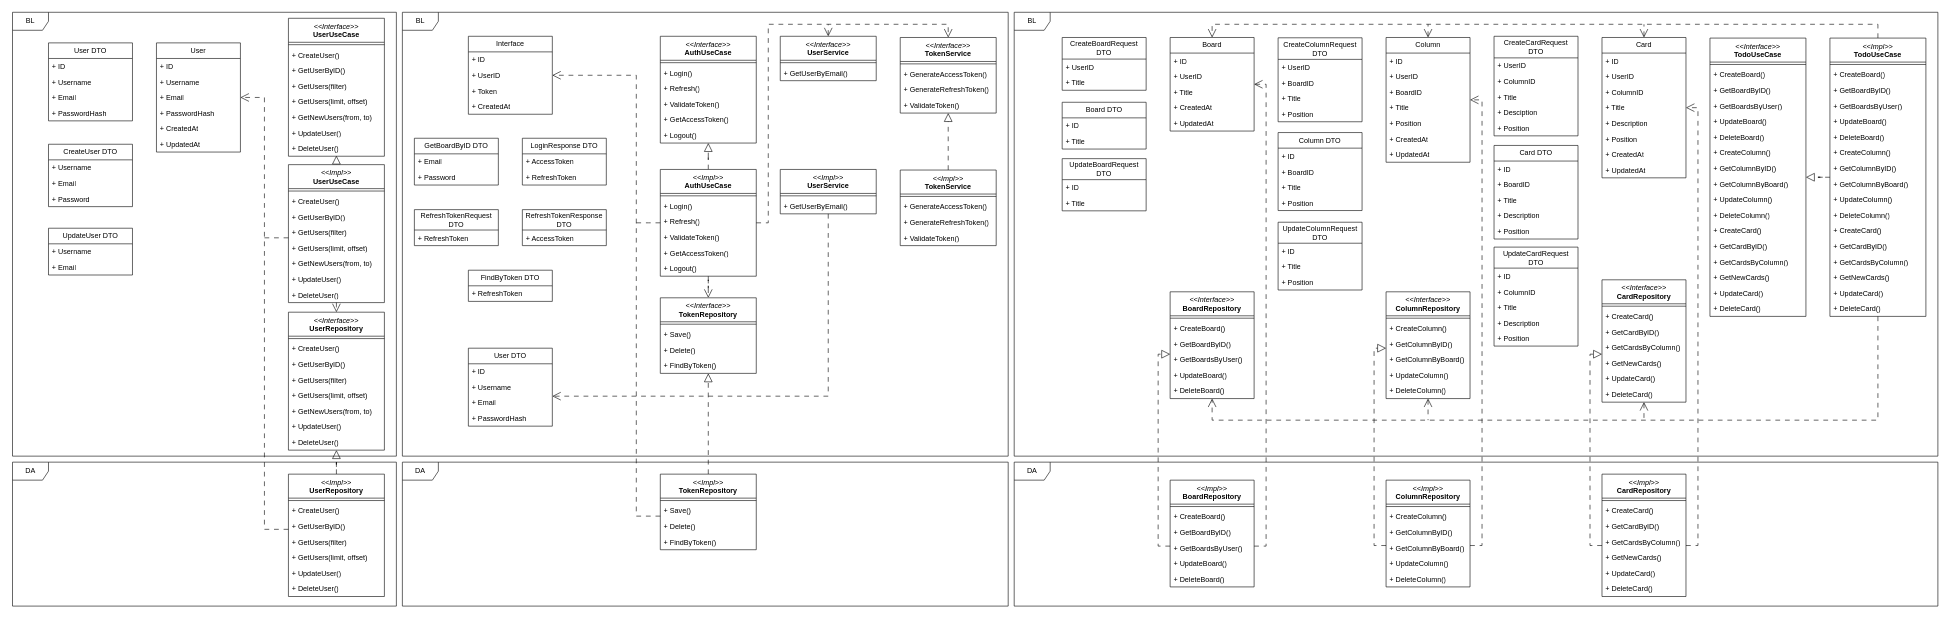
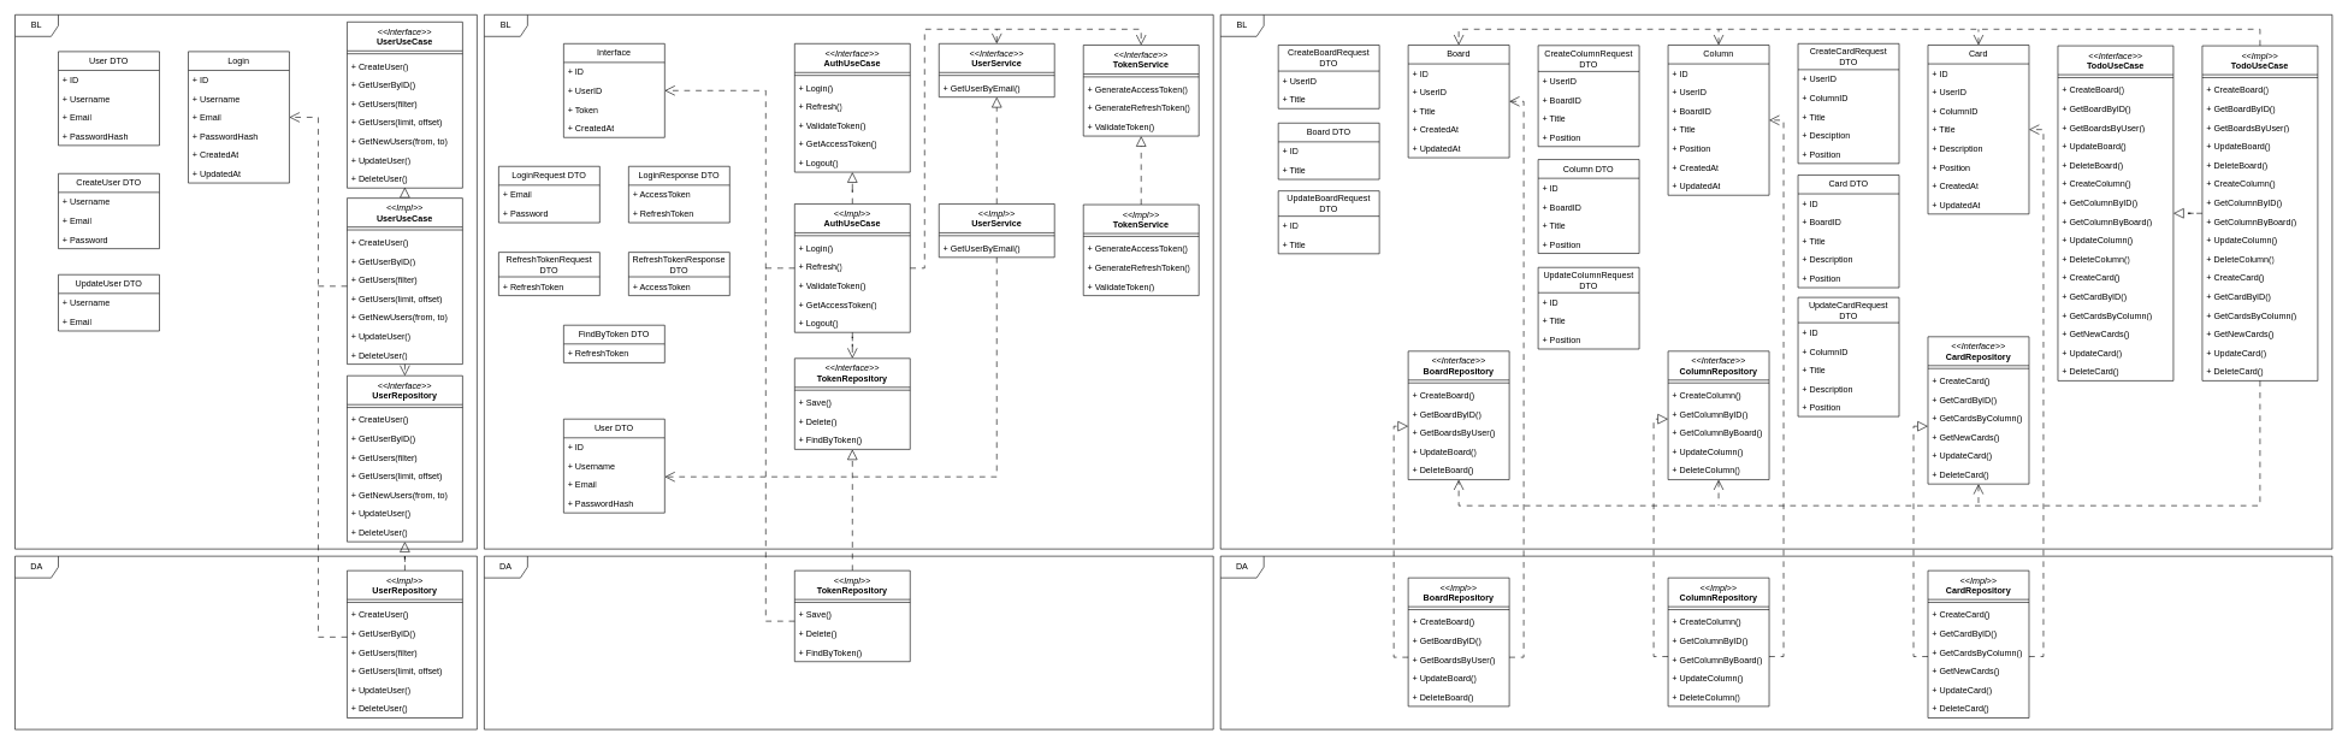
- <mxCell id="4" value="User" style="swimlane;fontStyle=0;childLayout=stackLayout;horizontal=1;startSize=26;fillColor=none;horizontalStack=0;resizeParent=1;resizeParentMax=0;resizeLast=0;collapsible=1;marginBottom=0;whiteSpace=wrap;html=1;" parent="1" vertex="1"><mxGeometry x="260" y="71" width="140" height="182" as="geometry" /></mxCell>
+ <mxCell id="4" value="Login" style="swimlane;fontStyle=0;childLayout=stackLayout;horizontal=1;startSize=26;fillColor=none;horizontalStack=0;resizeParent=1;resizeParentMax=0;resizeLast=0;collapsible=1;marginBottom=0;whiteSpace=wrap;html=1;" parent="1" vertex="1"><mxGeometry x="260" y="71" width="140" height="182" as="geometry" /></mxCell>
+ <mxCell id="285" style="edgeStyle=orthogonalEdgeStyle;rounded=0;orthogonalLoop=1;jettySize=auto;html=1;dashed=1;dashPattern=8 8;endSize=12;startSize=12;endArrow=block;endFill=0;" parent="1" source="287" target="277" edge="1"><mxGeometry relative="1" as="geometry" /></mxCell>
- <mxCell id="78" value="GetBoardByID DTO" style="swimlane;fontStyle=0;childLayout=stackLayout;horizontal=1;startSize=26;fillColor=none;horizontalStack=0;resizeParent=1;resizeParentMax=0;resizeLast=0;collapsible=1;marginBottom=0;whiteSpace=wrap;html=1;" parent="1" vertex="1"><mxGeometry x="690" y="230" width="140" height="78" as="geometry" /></mxCell>
+ <mxCell id="78" value="LoginRequest DTO" style="swimlane;fontStyle=0;childLayout=stackLayout;horizontal=1;startSize=26;fillColor=none;horizontalStack=0;resizeParent=1;resizeParentMax=0;resizeLast=0;collapsible=1;marginBottom=0;whiteSpace=wrap;html=1;" parent="1" vertex="1"><mxGeometry x="690" y="230" width="140" height="78" as="geometry" /></mxCell>
